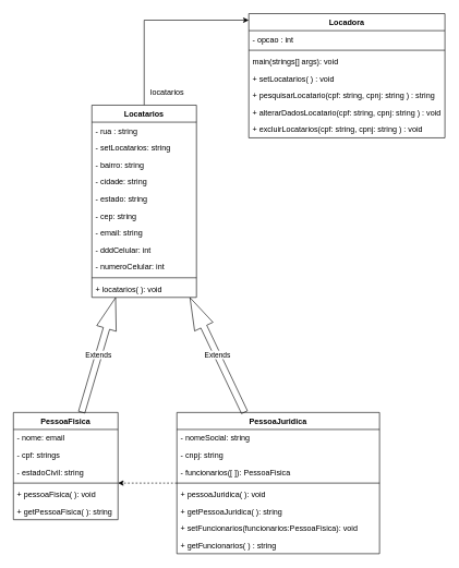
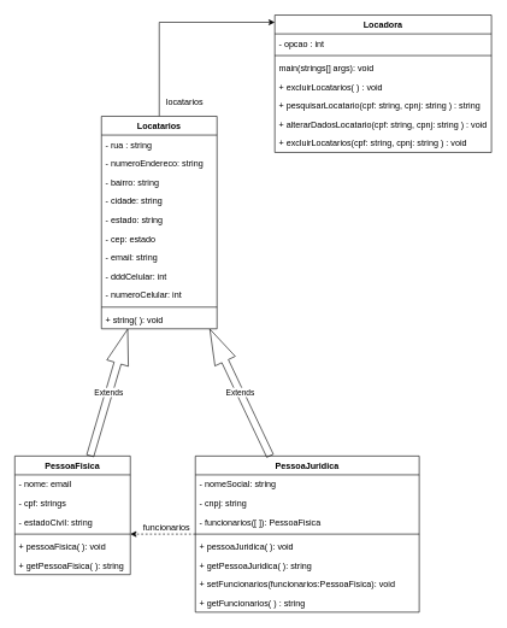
- <mxCell id="6" value="+ setLocatarios( ) : void" style="text;strokeColor=none;fillColor=none;align=left;verticalAlign=top;spacingLeft=4;spacingRight=4;overflow=hidden;rotatable=0;points=[[0,0.5],[1,0.5]];portConstraint=eastwest;" vertex="1" parent="2"><mxGeometry y="86" width="300" height="26" as="geometry" /></mxCell>
+ <mxCell id="6" value="+ excluirLocatarios( ) : void" style="text;strokeColor=none;fillColor=none;align=left;verticalAlign=top;spacingLeft=4;spacingRight=4;overflow=hidden;rotatable=0;points=[[0,0.5],[1,0.5]];portConstraint=eastwest;" vertex="1" parent="2"><mxGeometry y="86" width="300" height="26" as="geometry" /></mxCell>
- <mxCell id="13" value="- setLocatarios: string" style="text;strokeColor=none;fillColor=none;align=left;verticalAlign=top;spacingLeft=4;spacingRight=4;overflow=hidden;rotatable=0;points=[[0,0.5],[1,0.5]];portConstraint=eastwest;" vertex="1" parent="11"><mxGeometry y="52" width="160" height="26" as="geometry" /></mxCell>
+ <mxCell id="13" value="- numeroEndereco: string" style="text;strokeColor=none;fillColor=none;align=left;verticalAlign=top;spacingLeft=4;spacingRight=4;overflow=hidden;rotatable=0;points=[[0,0.5],[1,0.5]];portConstraint=eastwest;" vertex="1" parent="11"><mxGeometry y="52" width="160" height="26" as="geometry" /></mxCell>
- <mxCell id="17" value="- cep: string" style="text;strokeColor=none;fillColor=none;align=left;verticalAlign=top;spacingLeft=4;spacingRight=4;overflow=hidden;rotatable=0;points=[[0,0.5],[1,0.5]];portConstraint=eastwest;" vertex="1" parent="11"><mxGeometry y="156" width="160" height="26" as="geometry" /></mxCell>
+ <mxCell id="17" value="- cep: estado" style="text;strokeColor=none;fillColor=none;align=left;verticalAlign=top;spacingLeft=4;spacingRight=4;overflow=hidden;rotatable=0;points=[[0,0.5],[1,0.5]];portConstraint=eastwest;" vertex="1" parent="11"><mxGeometry y="156" width="160" height="26" as="geometry" /></mxCell>
- <mxCell id="22" value="+ locatarios( ): void" style="text;strokeColor=none;fillColor=none;align=left;verticalAlign=top;spacingLeft=4;spacingRight=4;overflow=hidden;rotatable=0;points=[[0,0.5],[1,0.5]];portConstraint=eastwest;" vertex="1" parent="11"><mxGeometry y="268" width="160" height="26" as="geometry" /></mxCell>
+ <mxCell id="22" value="+ string( ): void" style="text;strokeColor=none;fillColor=none;align=left;verticalAlign=top;spacingLeft=4;spacingRight=4;overflow=hidden;rotatable=0;points=[[0,0.5],[1,0.5]];portConstraint=eastwest;" vertex="1" parent="11"><mxGeometry y="268" width="160" height="26" as="geometry" /></mxCell>
+ <mxCell id="43" value="funcionarios&lt;br&gt;" style="text;html=1;align=center;verticalAlign=middle;resizable=0;points=[];autosize=1;strokeColor=none;fillColor=none;" vertex="1" parent="1"><mxGeometry x="190" y="720" width="80" height="20" as="geometry" /></mxCell>
